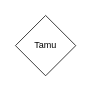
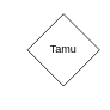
- <mxCell id="2" value="Tamu" style="rhombus;whiteSpace=wrap;html=1;" vertex="1" parent="1"><mxGeometry x="20" y="20" width="80" height="80" as="geometry" /></mxCell>
+ <mxCell id="2" value="Tamu" style="rhombus;whiteSpace=wrap;html=1;" vertex="1" parent="1"><mxGeometry x="30" y="15" width="80" height="80" as="geometry" /></mxCell>
